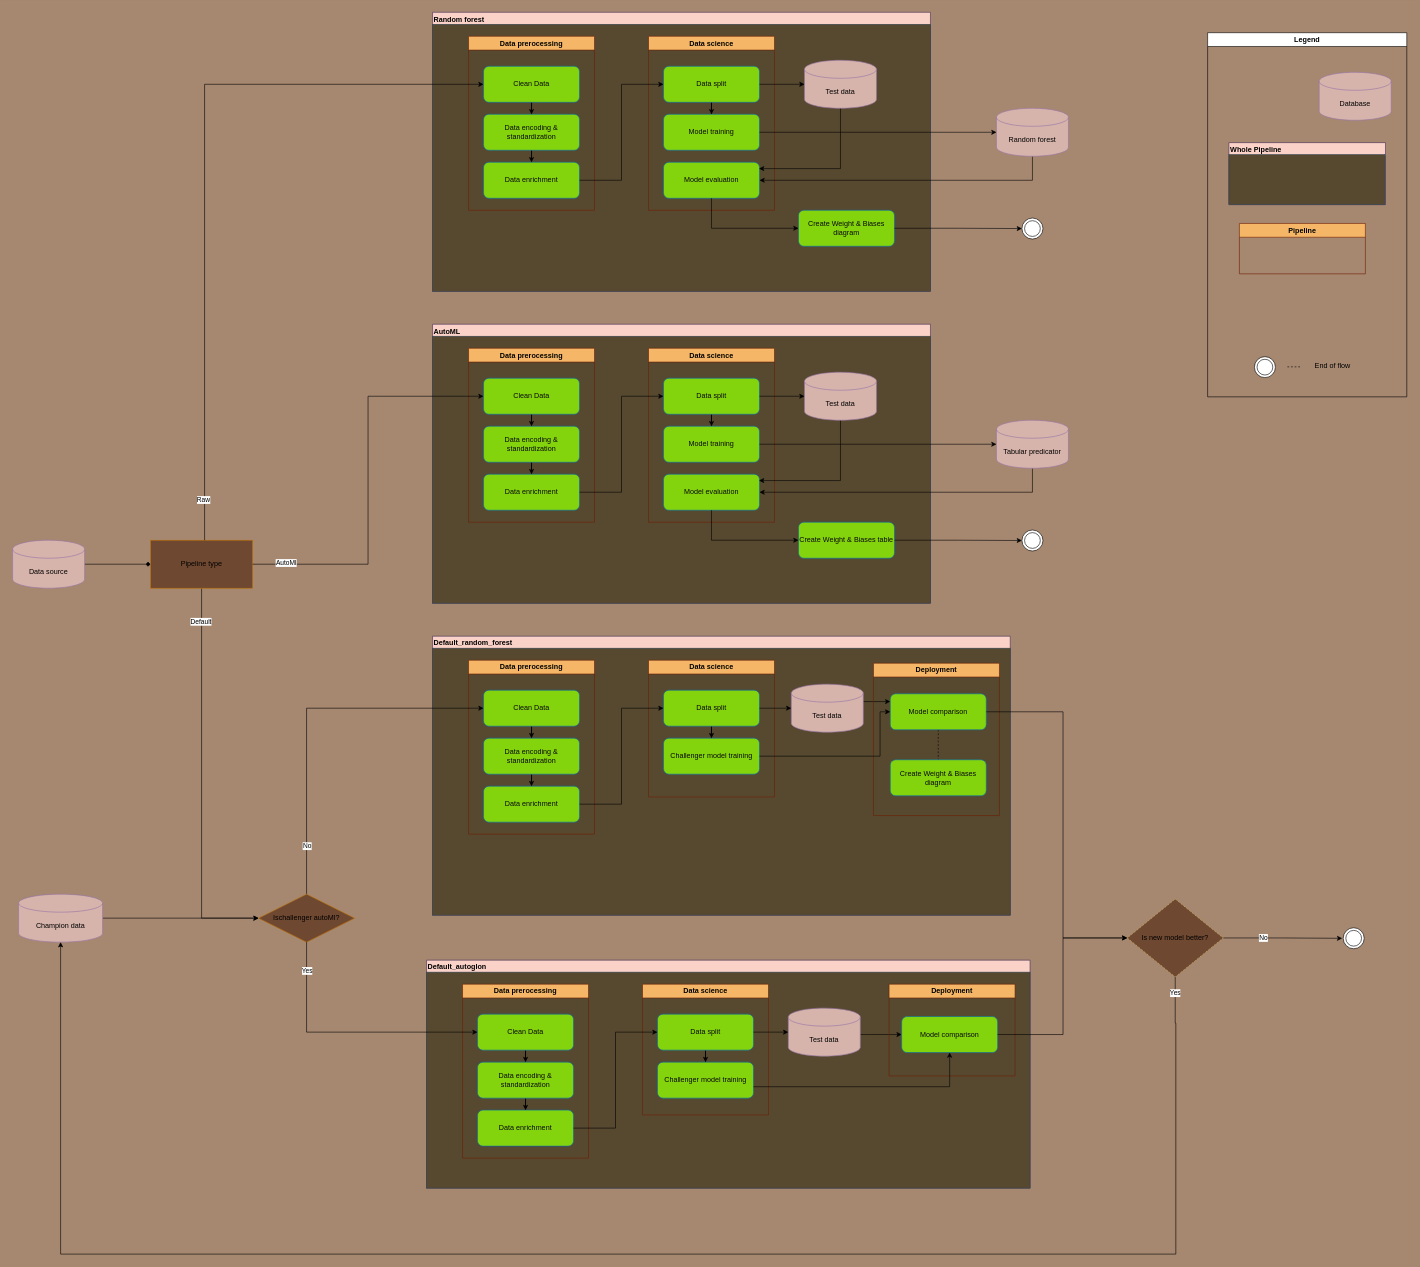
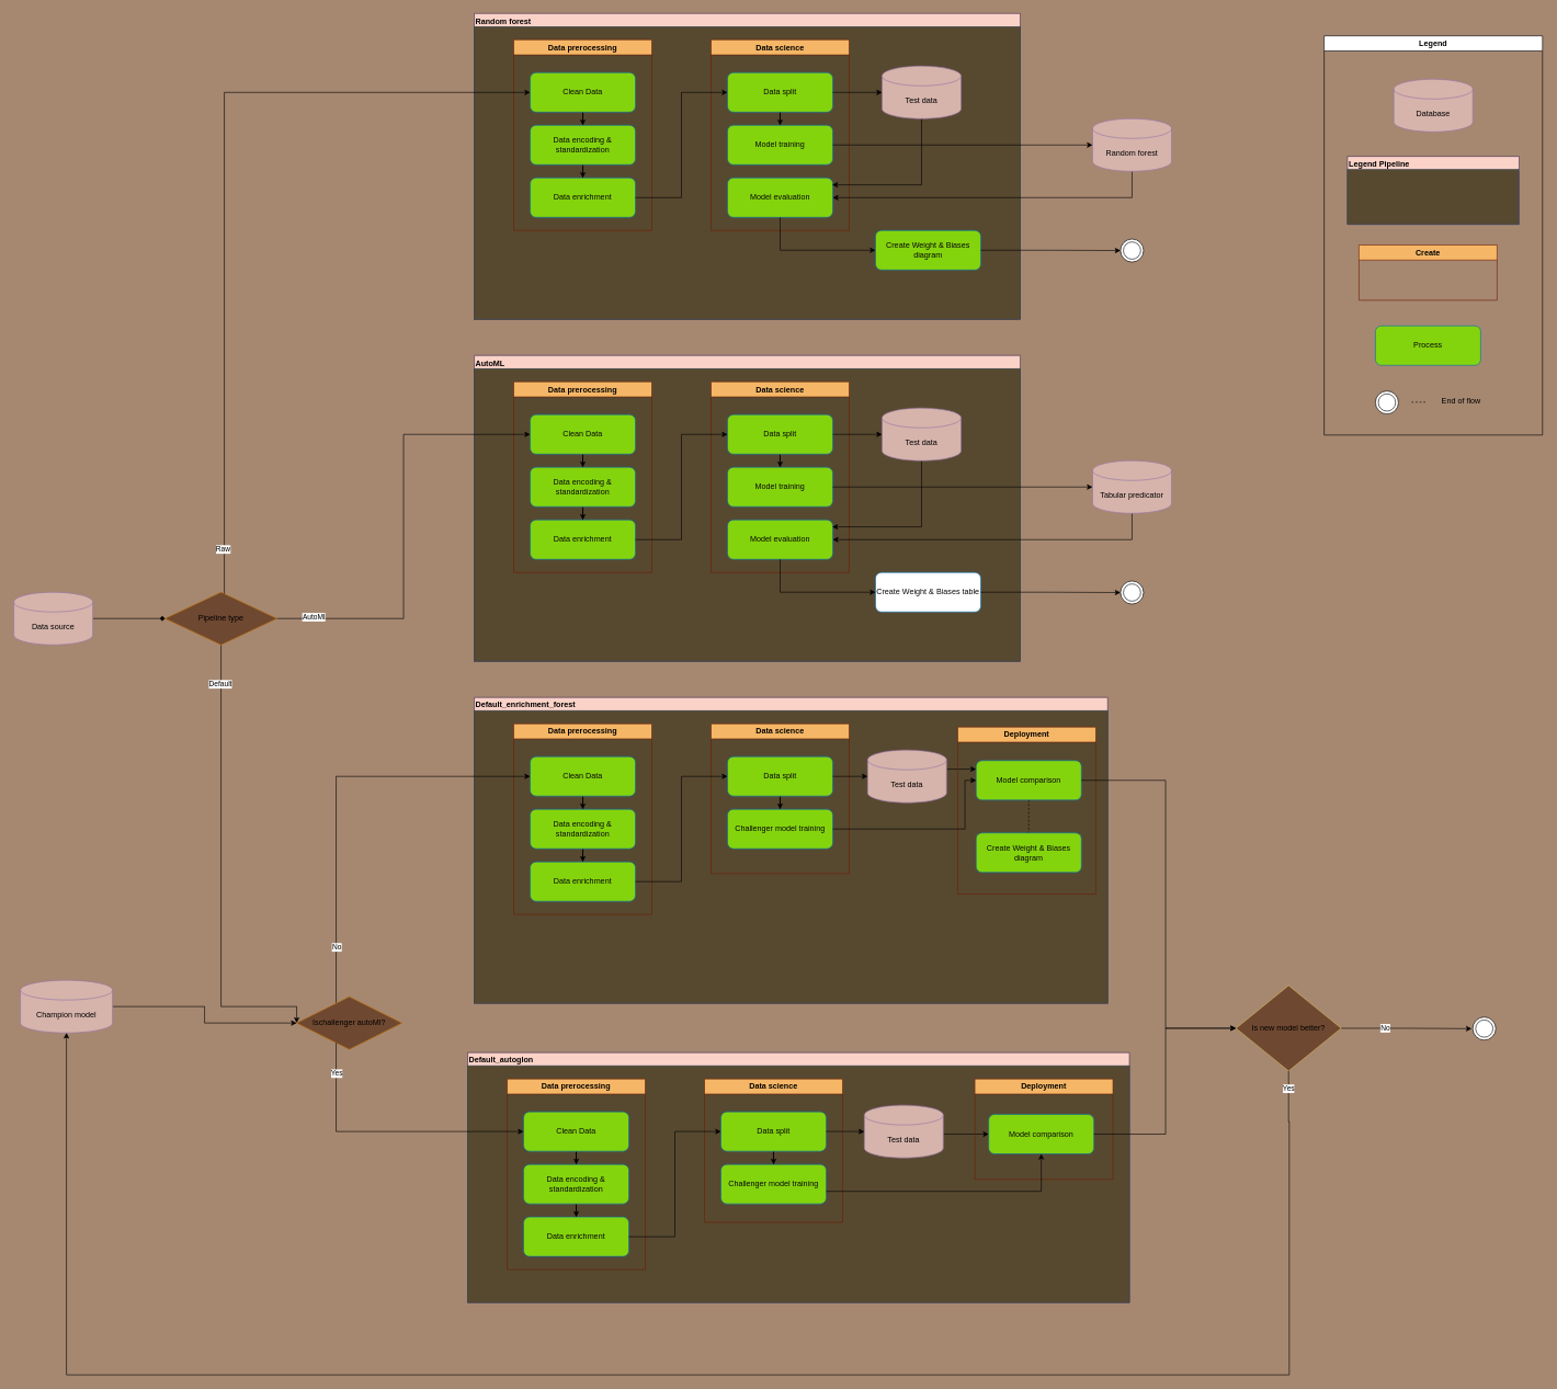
- <mxCell id="121" value="Database" style="shape=cylinder3;whiteSpace=wrap;html=1;boundedLbl=1;backgroundOutline=1;size=15;fillColor=#D6B4AB;strokeColor=#9673a6;" vertex="1" parent="120"><mxGeometry x="186" y="66" width="120" height="80" as="geometry" /></mxCell>
+ <mxCell id="121" value="Database" style="shape=cylinder3;whiteSpace=wrap;html=1;boundedLbl=1;backgroundOutline=1;size=15;fillColor=#D6B4AB;strokeColor=#9673a6;" vertex="1" parent="120"><mxGeometry x="106" y="66" width="120" height="80" as="geometry" /></mxCell>
- <mxCell id="122" value="Whole Pipeline" style="swimlane;whiteSpace=wrap;html=1;align=left;fillColor=#FAD2C7;fontColor=#000000;strokeColor=#432D57;glass=0;shadow=0;rounded=0;" vertex="1" parent="120"><mxGeometry x="35.5" y="183.25" width="261" height="103.5" as="geometry" /></mxCell>
+ <mxCell id="122" value="Legend Pipeline" style="swimlane;whiteSpace=wrap;html=1;align=left;fillColor=#FAD2C7;fontColor=#000000;strokeColor=#432D57;glass=0;shadow=0;rounded=0;" vertex="1" parent="120"><mxGeometry x="35.5" y="183.25" width="261" height="103.5" as="geometry" /></mxCell>
- <mxCell id="124" value="Pipeline" style="swimlane;whiteSpace=wrap;html=1;fillColor=#F5B767;fontColor=#000000;strokeColor=#6D1F00;" vertex="1" parent="120"><mxGeometry x="53" y="318" width="210" height="84" as="geometry" /></mxCell>
+ <mxCell id="124" value="Create" style="swimlane;whiteSpace=wrap;html=1;fillColor=#F5B767;fontColor=#000000;strokeColor=#6D1F00;" vertex="1" parent="120"><mxGeometry x="53" y="318" width="210" height="84" as="geometry" /></mxCell>
+ <mxCell id="127" value="Process" style="rounded=1;whiteSpace=wrap;html=1;fillColor=#84D40D;fontColor=#080808;strokeColor=#006EAF;" vertex="1" parent="120"><mxGeometry x="78" y="441" width="160" height="60" as="geometry" /></mxCell>
- <mxCell id="80" value="Create Weight &amp;amp; Biases table" style="rounded=1;whiteSpace=wrap;html=1;fillColor=#84D40D;fontColor=#080808;strokeColor=#006EAF;" parent="63" vertex="1"><mxGeometry x="610" y="330" width="160" height="60" as="geometry" /></mxCell>
+ <mxCell id="80" value="Create Weight &amp;amp; Biases table" style="rounded=1;whiteSpace=wrap;html=1;fillColor=#ffffff;fontColor=#080808;strokeColor=#006EAF;" parent="63" vertex="1"><mxGeometry x="610" y="330" width="160" height="60" as="geometry" /></mxCell>
- <mxCell id="6" value="Pipeline type" style="whiteSpace=wrap;html=1;fillColor=#6F4831;fontColor=#000000;strokeColor=#BD7000;rounded=0;" parent="1" vertex="1"><mxGeometry x="250" y="900" width="170" height="80" as="geometry" /></mxCell>
+ <mxCell id="6" value="Pipeline type" style="rhombus;whiteSpace=wrap;html=1;fillColor=#6F4831;fontColor=#000000;strokeColor=#BD7000;" parent="1" vertex="1"><mxGeometry x="250" y="900" width="170" height="80" as="geometry" /></mxCell>
- <mxCell id="9" value="&lt;div align=&quot;left&quot;&gt;Default_random_forest&lt;/div&gt;" style="swimlane;whiteSpace=wrap;html=1;align=left;fillColor=#FAD2C7;fontColor=#000000;strokeColor=#432D57;glass=0;shadow=0;rounded=0;" parent="1" vertex="1"><mxGeometry x="720" y="1060" width="963" height="465" as="geometry" /></mxCell>
+ <mxCell id="9" value="&lt;div align=&quot;left&quot;&gt;Default_enrichment_forest&lt;/div&gt;" style="swimlane;whiteSpace=wrap;html=1;align=left;fillColor=#FAD2C7;fontColor=#000000;strokeColor=#432D57;glass=0;shadow=0;rounded=0;" parent="1" vertex="1"><mxGeometry x="720" y="1060" width="963" height="465" as="geometry" /></mxCell>
- <mxCell id="32" value="Ischallenger autoMl?" style="rhombus;whiteSpace=wrap;html=1;fillColor=#6F4831;fontColor=#000000;strokeColor=#BD7000;" parent="1" vertex="1"><mxGeometry x="430" y="1490" width="160" height="80" as="geometry" /></mxCell>
+ <mxCell id="32" value="Ischallenger autoMl?" style="rhombus;whiteSpace=wrap;html=1;fillColor=#6F4831;fontColor=#000000;strokeColor=#BD7000;" parent="1" vertex="1"><mxGeometry x="450" y="1515" width="160" height="80" as="geometry" /></mxCell>
- <mxCell id="8" value="Champion data" style="shape=cylinder3;whiteSpace=wrap;html=1;boundedLbl=1;backgroundOutline=1;size=15;fillColor=#D6B4AB;strokeColor=#9673a6;" parent="1" vertex="1"><mxGeometry x="30" y="1490" width="140" height="80" as="geometry" /></mxCell>
+ <mxCell id="8" value="Champion model" style="shape=cylinder3;whiteSpace=wrap;html=1;boundedLbl=1;backgroundOutline=1;size=15;fillColor=#D6B4AB;strokeColor=#9673a6;" parent="1" vertex="1"><mxGeometry x="30" y="1490" width="140" height="80" as="geometry" /></mxCell>
- <mxCell id="56" value="Is new model better?" style="rhombus;whiteSpace=wrap;html=1;fillColor=#6F4831;strokeColor=#d6b656;dashed=1;" parent="1" vertex="1"><mxGeometry x="1878" y="1498" width="160" height="130" as="geometry" /></mxCell>
+ <mxCell id="56" value="Is new model better?" style="rhombus;whiteSpace=wrap;html=1;fillColor=#6F4831;strokeColor=#d6b656;" parent="1" vertex="1"><mxGeometry x="1878" y="1498" width="160" height="130" as="geometry" /></mxCell>
